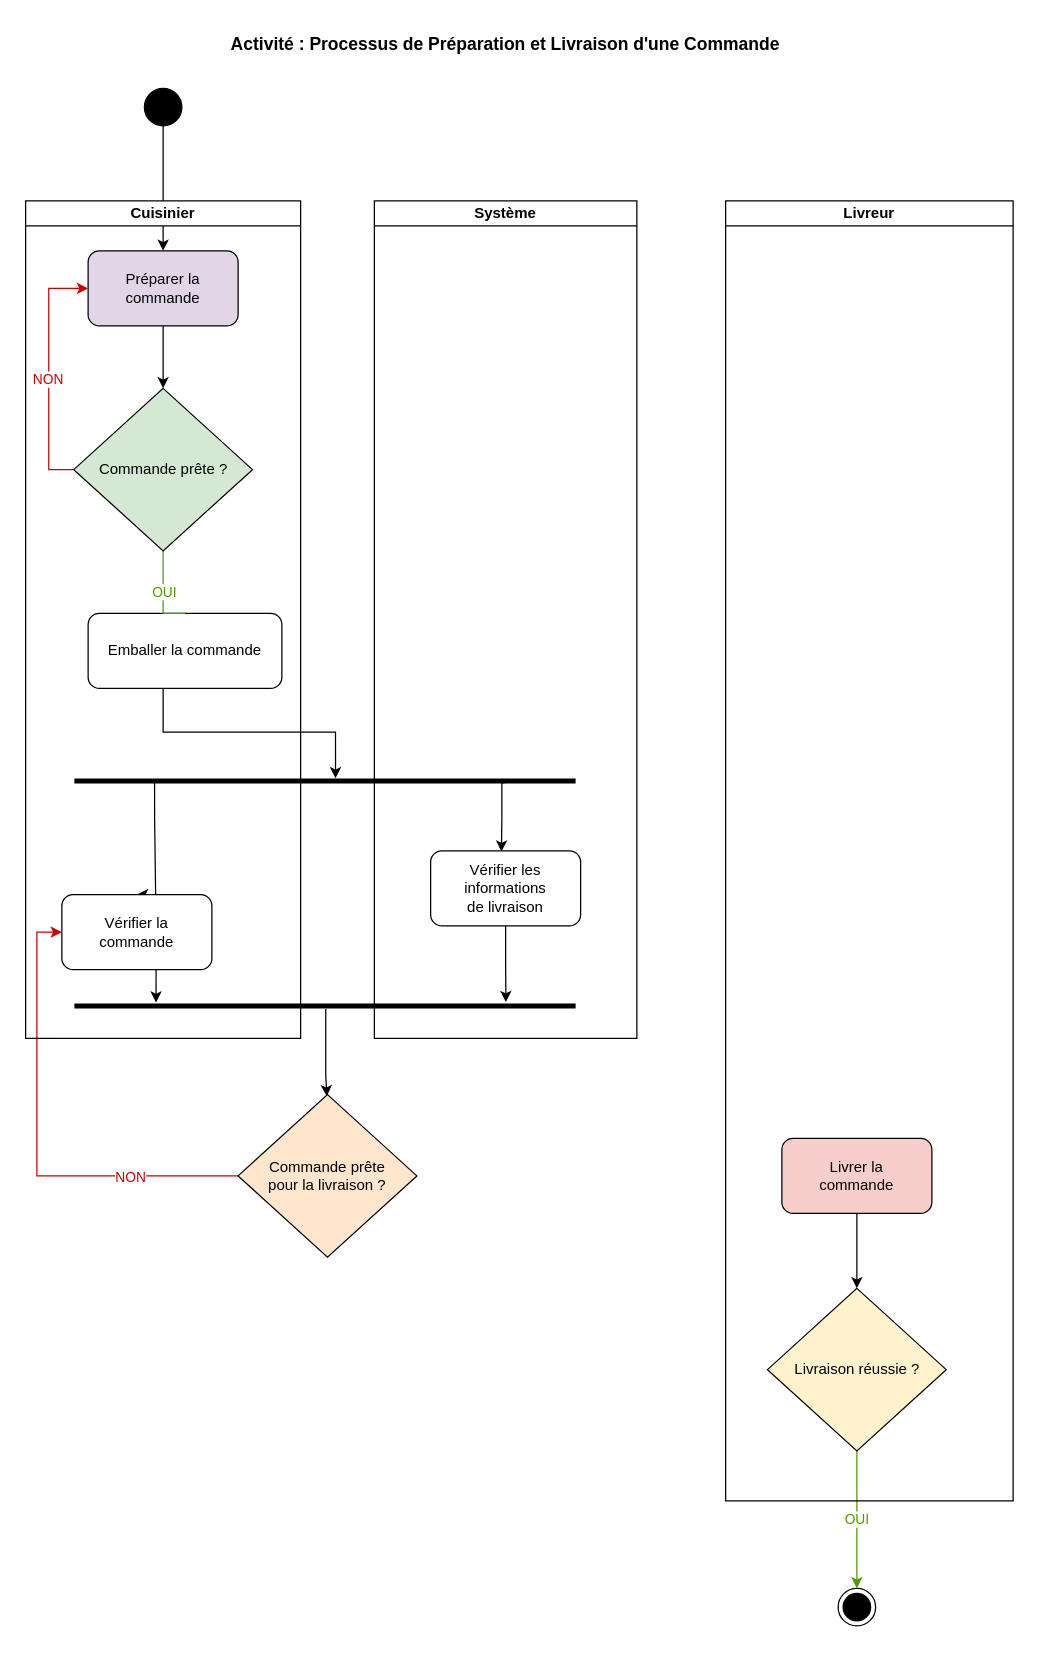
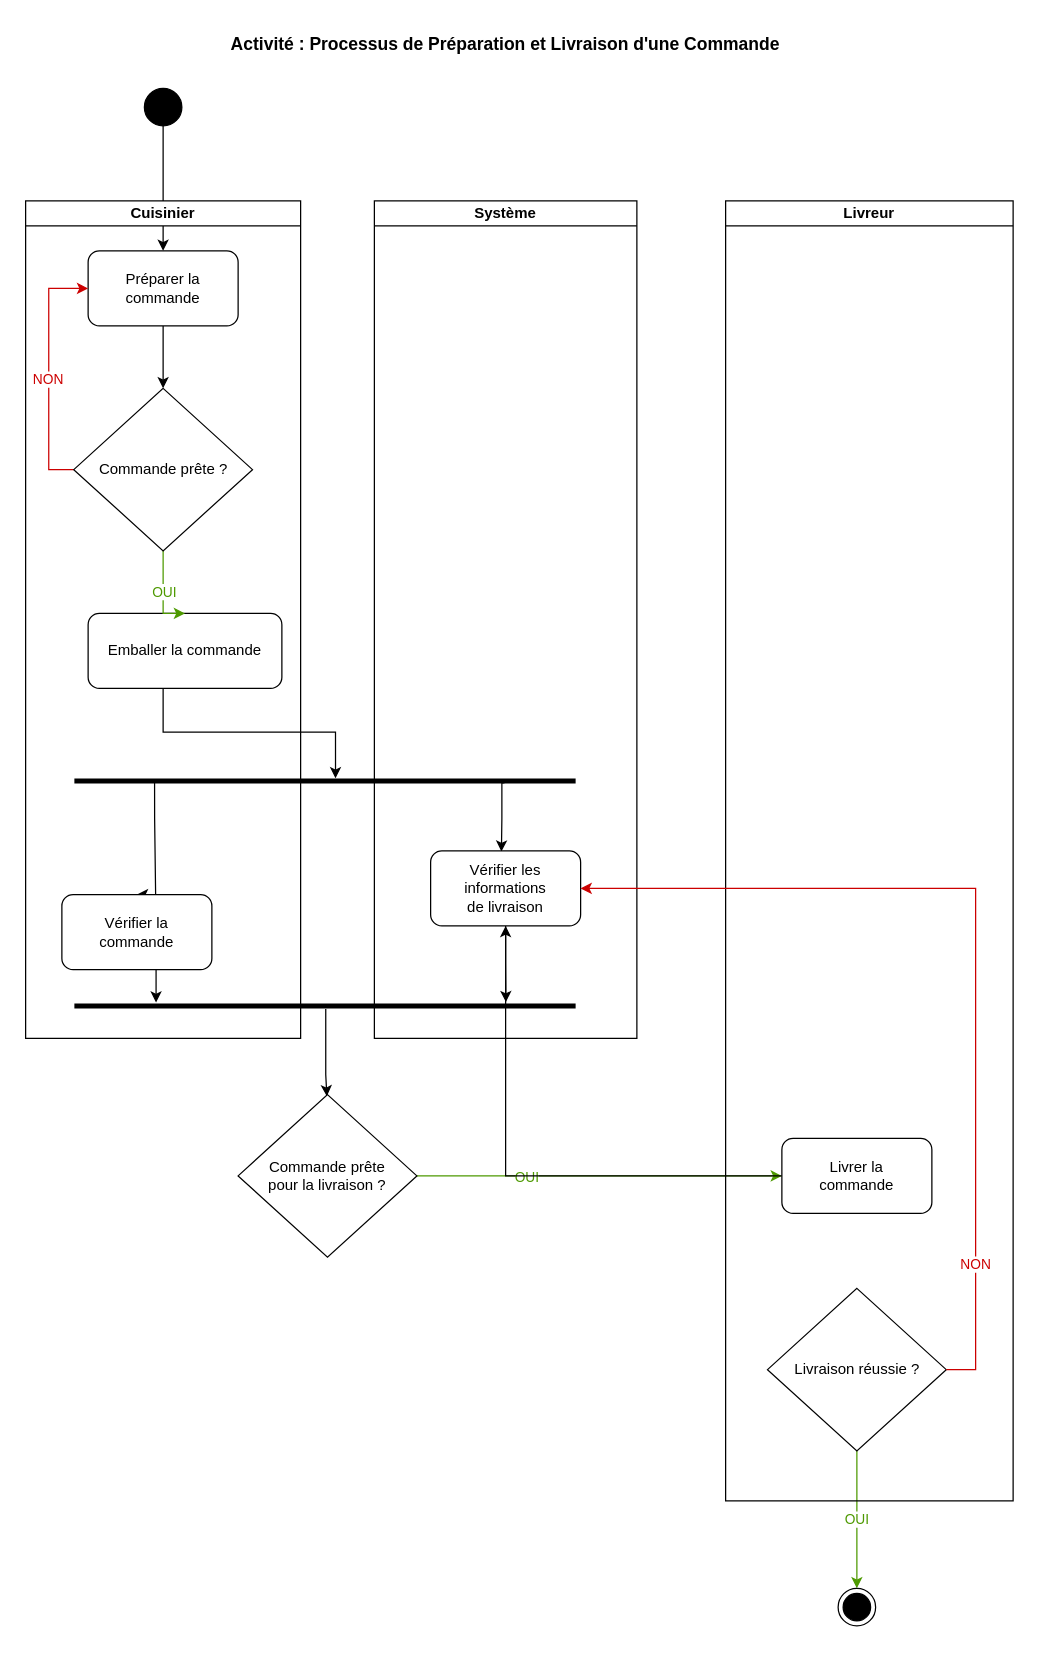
- <mxCell id="6" value="Préparer la commande" style="rounded=1;whiteSpace=wrap;html=1;fillColor=#e1d5e7;" vertex="1" parent="1"><mxGeometry x="70" y="200" width="120" height="60" as="geometry" /></mxCell>
+ <mxCell id="6" value="Préparer la commande" style="rounded=1;whiteSpace=wrap;html=1;" vertex="1" parent="1"><mxGeometry x="70" y="200" width="120" height="60" as="geometry" /></mxCell>
- <mxCell id="24" value="Commande prête&lt;span style=&quot;background-color: initial;&quot;&gt;&amp;nbsp;?&lt;/span&gt;" style="rhombus;whiteSpace=wrap;html=1;fillColor=#d5e8d4;" vertex="1" parent="1"><mxGeometry x="58.5" y="310" width="143" height="130" as="geometry" /></mxCell>
+ <mxCell id="24" value="Commande prête&lt;span style=&quot;background-color: initial;&quot;&gt;&amp;nbsp;?&lt;/span&gt;" style="rhombus;whiteSpace=wrap;html=1;" vertex="1" parent="1"><mxGeometry x="58.5" y="310" width="143" height="130" as="geometry" /></mxCell>
- <mxCell id="22" style="edgeStyle=orthogonalEdgeStyle;rounded=0;orthogonalLoop=1;jettySize=auto;html=1;entryX=0.5;entryY=0;entryDx=0;entryDy=0;strokeColor=#4D9900;endArrow=none;" edge="1" parent="1" source="24" target="7"><mxGeometry relative="1" as="geometry"><Array as="points"><mxPoint x="130" y="480" /><mxPoint x="130" y="480" /></Array></mxGeometry></mxCell>
+ <mxCell id="22" style="edgeStyle=orthogonalEdgeStyle;rounded=0;orthogonalLoop=1;jettySize=auto;html=1;entryX=0.5;entryY=0;entryDx=0;entryDy=0;strokeColor=#4D9900;" edge="1" parent="1" source="24" target="7"><mxGeometry relative="1" as="geometry"><Array as="points"><mxPoint x="130" y="480" /><mxPoint x="130" y="480" /></Array></mxGeometry></mxCell>
+ <mxCell id="36" value="&lt;font color=&quot;#cc0000&quot;&gt;NON&lt;/font&gt;" style="edgeStyle=orthogonalEdgeStyle;rounded=0;orthogonalLoop=1;jettySize=auto;html=1;entryX=1;entryY=0.5;entryDx=0;entryDy=0;exitX=1;exitY=0.5;exitDx=0;exitDy=0;strokeColor=#CC0000;" edge="1" parent="1" source="28" target="12"><mxGeometry x="-0.701" relative="1" as="geometry"><Array as="points"><mxPoint x="780" y="1095" /><mxPoint x="780" y="710" /></Array><mxPoint as="offset" /></mxGeometry></mxCell>
- <mxCell id="17" style="edgeStyle=orthogonalEdgeStyle;rounded=0;orthogonalLoop=1;jettySize=auto;html=1;entryX=0;entryY=0.5;entryDx=0;entryDy=0;strokeColor=#CC0000;" edge="1" parent="1" source="19" target="11"><mxGeometry relative="1" as="geometry" /></mxCell>
- <mxCell id="18" value="&lt;font color=&quot;#cc0000&quot;&gt;NON&lt;/font&gt;" style="edgeLabel;html=1;align=center;verticalAlign=middle;resizable=0;points=[];" vertex="1" connectable="0" parent="17"><mxGeometry x="-0.538" relative="1" as="geometry"><mxPoint as="offset" /></mxGeometry></mxCell>
- <mxCell id="19" value="Commande prête&lt;div&gt;pour la livraison ?&lt;/div&gt;" style="rhombus;whiteSpace=wrap;html=1;fillColor=#ffe6cc;" vertex="1" parent="1"><mxGeometry x="190" y="875" width="143" height="130" as="geometry" /></mxCell>
+ <mxCell id="19" value="Commande prête&lt;div&gt;pour la livraison ?&lt;/div&gt;" style="rhombus;whiteSpace=wrap;html=1;" vertex="1" parent="1"><mxGeometry x="190" y="875" width="143" height="130" as="geometry" /></mxCell>
+ <mxCell id="15" style="edgeStyle=orthogonalEdgeStyle;rounded=0;orthogonalLoop=1;jettySize=auto;html=1;entryX=0;entryY=0.5;entryDx=0;entryDy=0;strokeColor=#4D9900;" edge="1" parent="1" source="19" target="26"><mxGeometry relative="1" as="geometry" /></mxCell>
+ <mxCell id="16" value="&lt;font color=&quot;#4d9900&quot;&gt;OUI&lt;/font&gt;" style="edgeLabel;html=1;align=center;verticalAlign=middle;resizable=0;points=[];" vertex="1" connectable="0" parent="15"><mxGeometry x="-0.191" y="3" relative="1" as="geometry"><mxPoint x="-31" y="3" as="offset" /></mxGeometry></mxCell>
- <mxCell id="26" value="Livrer la&lt;br&gt;commande" style="rounded=1;whiteSpace=wrap;html=1;fillColor=#f8cecc;" vertex="1" parent="1"><mxGeometry x="625" y="910" width="120" height="60" as="geometry" /></mxCell>
+ <mxCell id="26" value="Livrer la&lt;br&gt;commande" style="rounded=1;whiteSpace=wrap;html=1;" vertex="1" parent="1"><mxGeometry x="625" y="910" width="120" height="60" as="geometry" /></mxCell>
- <mxCell id="25" style="edgeStyle=orthogonalEdgeStyle;rounded=0;orthogonalLoop=1;jettySize=auto;html=1;entryX=0.5;entryY=0;entryDx=0;entryDy=0;" edge="1" parent="1" source="26" target="28"><mxGeometry relative="1" as="geometry" /></mxCell>
+ <mxCell id="25" style="edgeStyle=orthogonalEdgeStyle;rounded=0;orthogonalLoop=1;jettySize=auto;html=1;" edge="1" parent="1" source="26" target="12"><mxGeometry relative="1" as="geometry" /></mxCell>
- <mxCell id="28" value="Livraison réussie ?" style="rhombus;whiteSpace=wrap;html=1;fillColor=#fff2cc;" vertex="1" parent="1"><mxGeometry x="613.5" y="1030" width="143" height="130" as="geometry" /></mxCell>
+ <mxCell id="28" value="Livraison réussie ?" style="rhombus;whiteSpace=wrap;html=1;" vertex="1" parent="1"><mxGeometry x="613.5" y="1030" width="143" height="130" as="geometry" /></mxCell>
